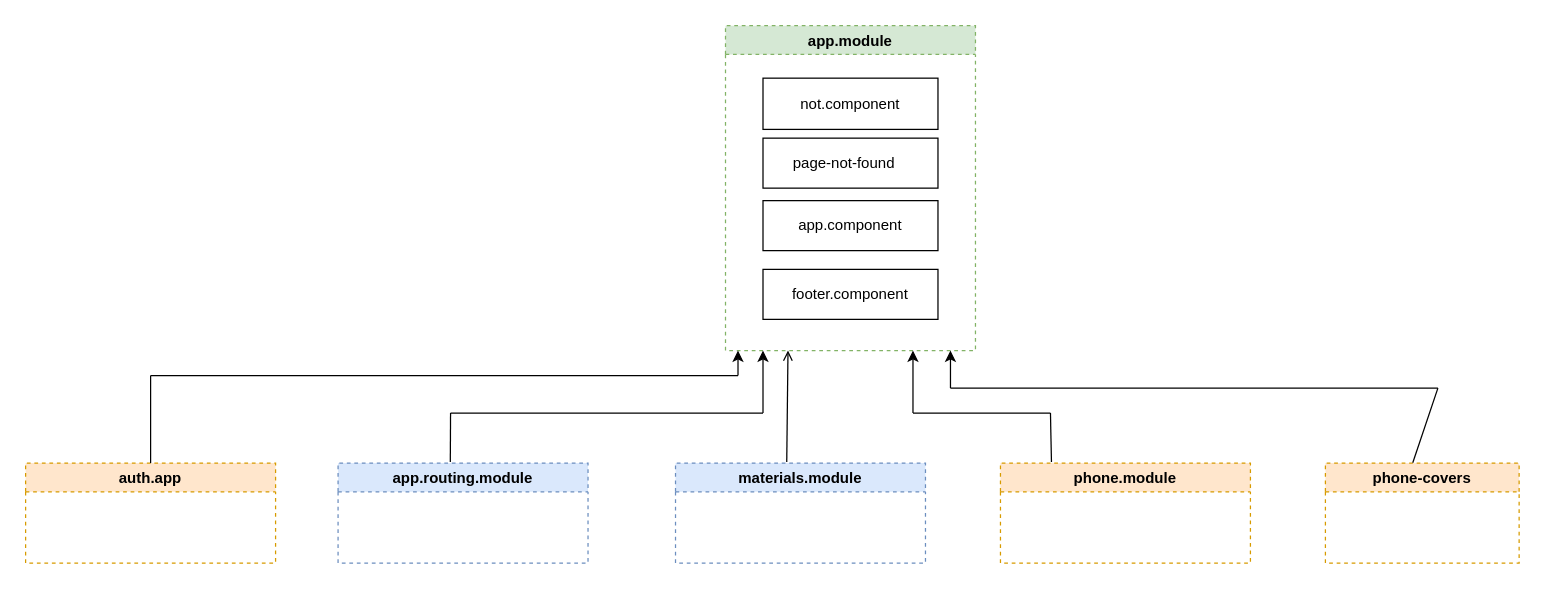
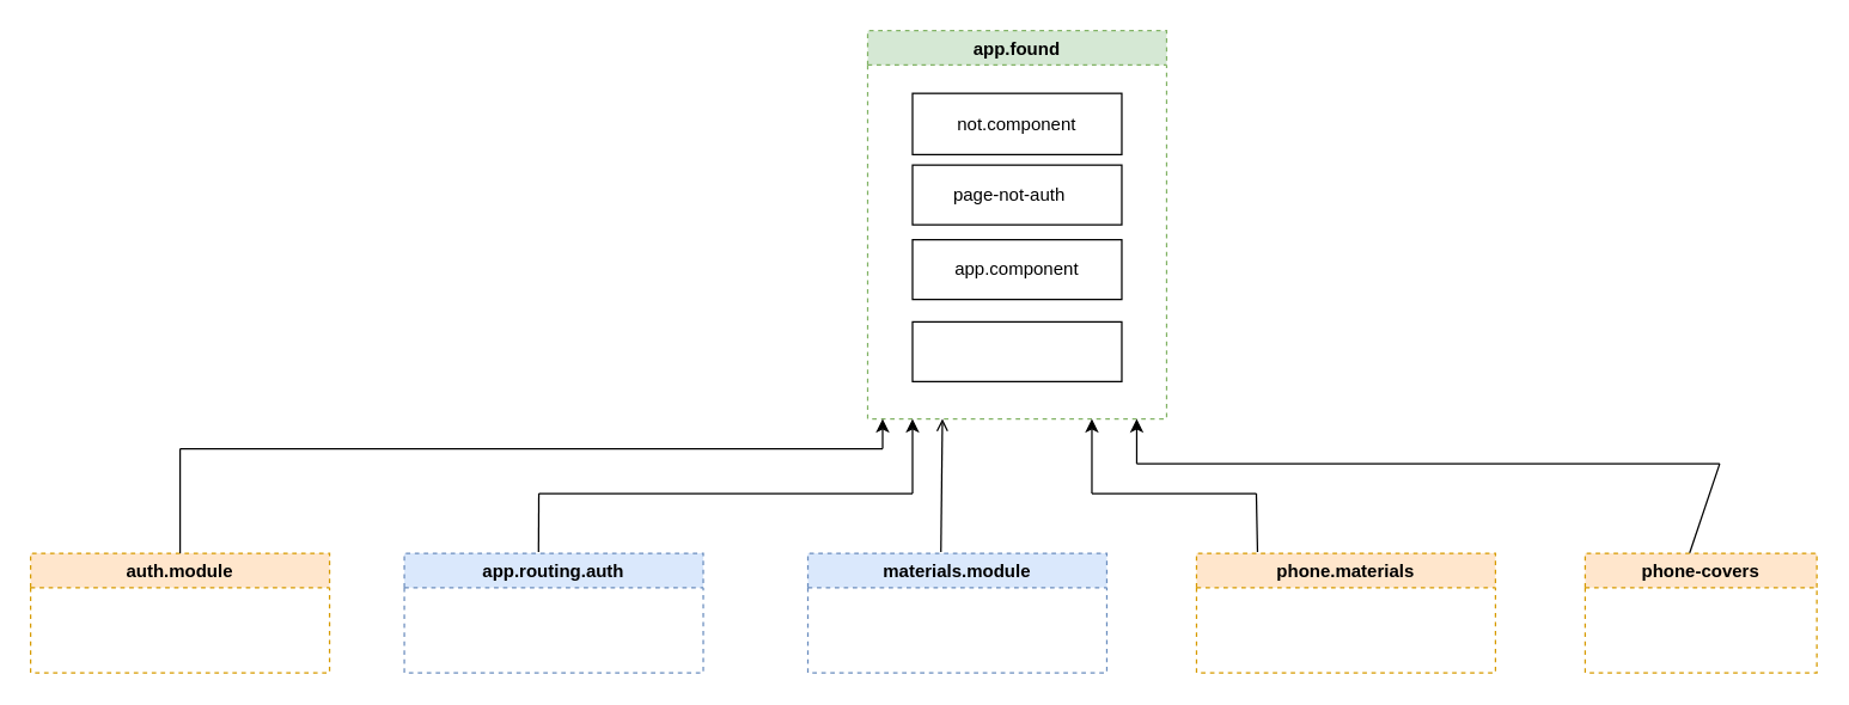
- <mxCell id="2" value="app.module" style="swimlane;dashed=1;fillColor=#d5e8d4;strokeColor=#82b366;" parent="1" vertex="1"><mxGeometry x="580" y="20" width="200" height="260" as="geometry"><mxRectangle x="476" y="200" width="130" height="23" as="alternateBounds" /></mxGeometry></mxCell>
+ <mxCell id="2" value="app.found" style="swimlane;dashed=1;fillColor=#d5e8d4;strokeColor=#82b366;" parent="1" vertex="1"><mxGeometry x="580" y="20" width="200" height="260" as="geometry"><mxRectangle x="476" y="200" width="130" height="23" as="alternateBounds" /></mxGeometry></mxCell>
- <mxCell id="8" value="page-not-found" style="text;html=1;strokeColor=none;fillColor=none;align=center;verticalAlign=middle;whiteSpace=wrap;rounded=0;fontColor=#000000;" parent="2" vertex="1"><mxGeometry x="40" y="95" width="110" height="30" as="geometry" /></mxCell>
+ <mxCell id="8" value="page-not-auth" style="text;html=1;strokeColor=none;fillColor=none;align=center;verticalAlign=middle;whiteSpace=wrap;rounded=0;fontColor=#000000;" parent="2" vertex="1"><mxGeometry x="40" y="95" width="110" height="30" as="geometry" /></mxCell>
- <mxCell id="6" value="footer.component" style="text;html=1;strokeColor=none;fillColor=none;align=center;verticalAlign=middle;whiteSpace=wrap;rounded=0;fontColor=#000000;" parent="2" vertex="1"><mxGeometry x="50" y="200" width="100" height="30" as="geometry" /></mxCell>
- <mxCell id="25" value="auth.app" style="swimlane;dashed=1;fillColor=#ffe6cc;strokeColor=#d79b00;" parent="1" vertex="1"><mxGeometry x="20" y="370" width="200" height="80" as="geometry" /></mxCell>
+ <mxCell id="25" value="auth.module" style="swimlane;dashed=1;fillColor=#ffe6cc;strokeColor=#d79b00;" parent="1" vertex="1"><mxGeometry x="20" y="370" width="200" height="80" as="geometry" /></mxCell>
- <mxCell id="11" value="app.routing.module" style="swimlane;fillColor=#dae8fc;dashed=1;strokeColor=#6c8ebf;" parent="1" vertex="1"><mxGeometry x="270" y="370" width="200" height="80" as="geometry" /></mxCell>
+ <mxCell id="11" value="app.routing.auth" style="swimlane;fillColor=#dae8fc;dashed=1;strokeColor=#6c8ebf;" parent="1" vertex="1"><mxGeometry x="270" y="370" width="200" height="80" as="geometry" /></mxCell>
- <mxCell id="17" value="phone.module" style="swimlane;dashed=1;fillColor=#ffe6cc;strokeColor=#d79b00;" parent="1" vertex="1"><mxGeometry x="800" y="370" width="200" height="80" as="geometry" /></mxCell>
+ <mxCell id="17" value="phone.materials" style="swimlane;dashed=1;fillColor=#ffe6cc;strokeColor=#d79b00;" parent="1" vertex="1"><mxGeometry x="800" y="370" width="200" height="80" as="geometry" /></mxCell>
